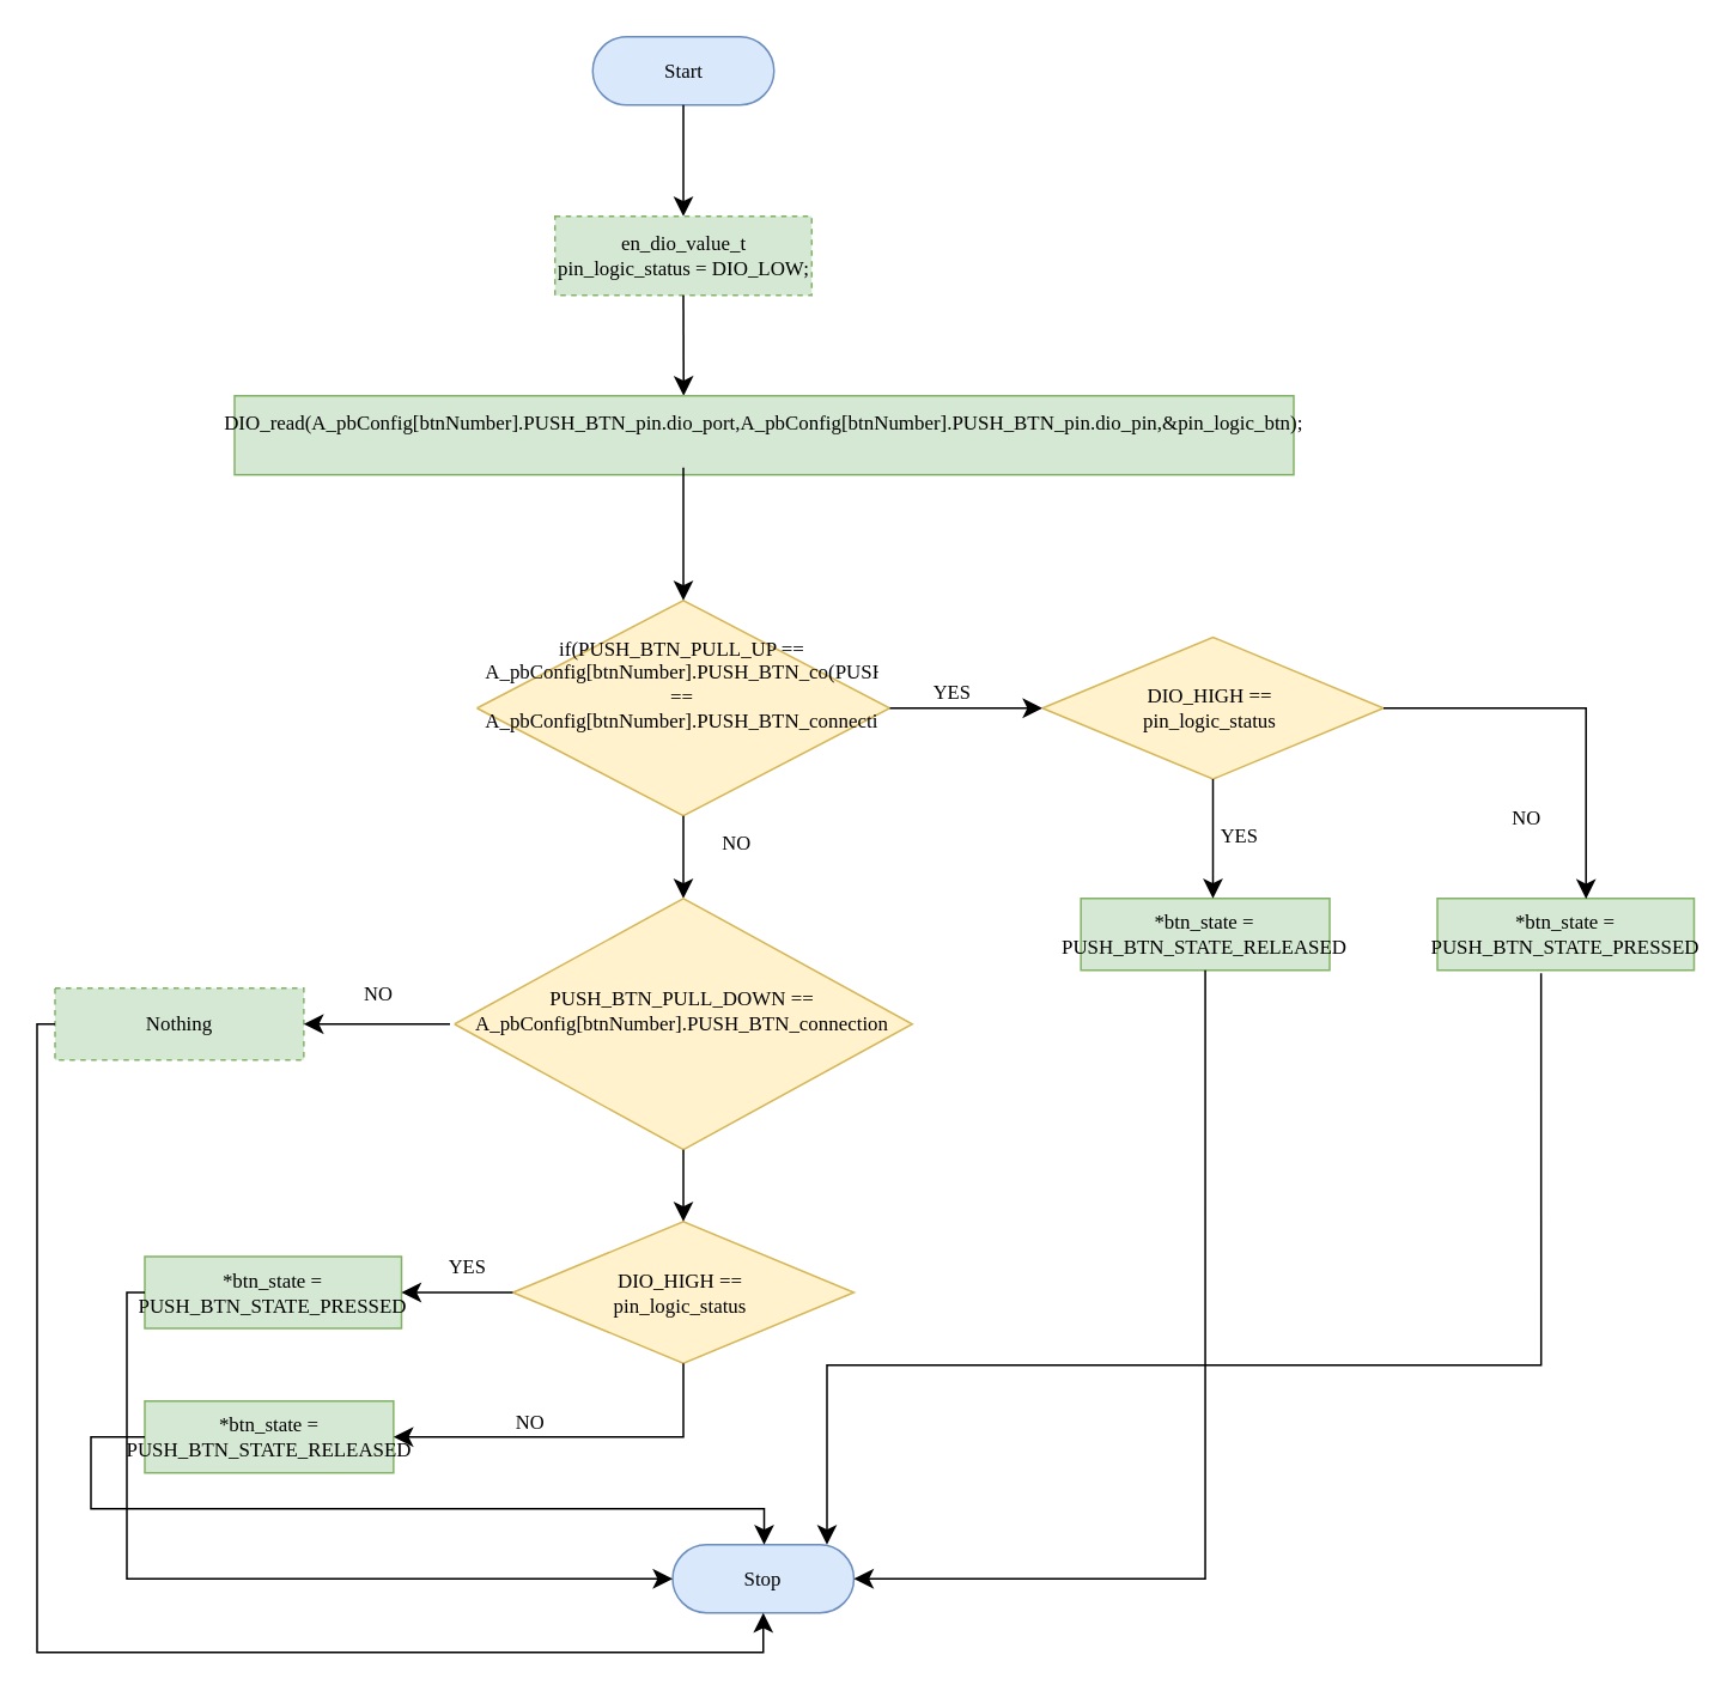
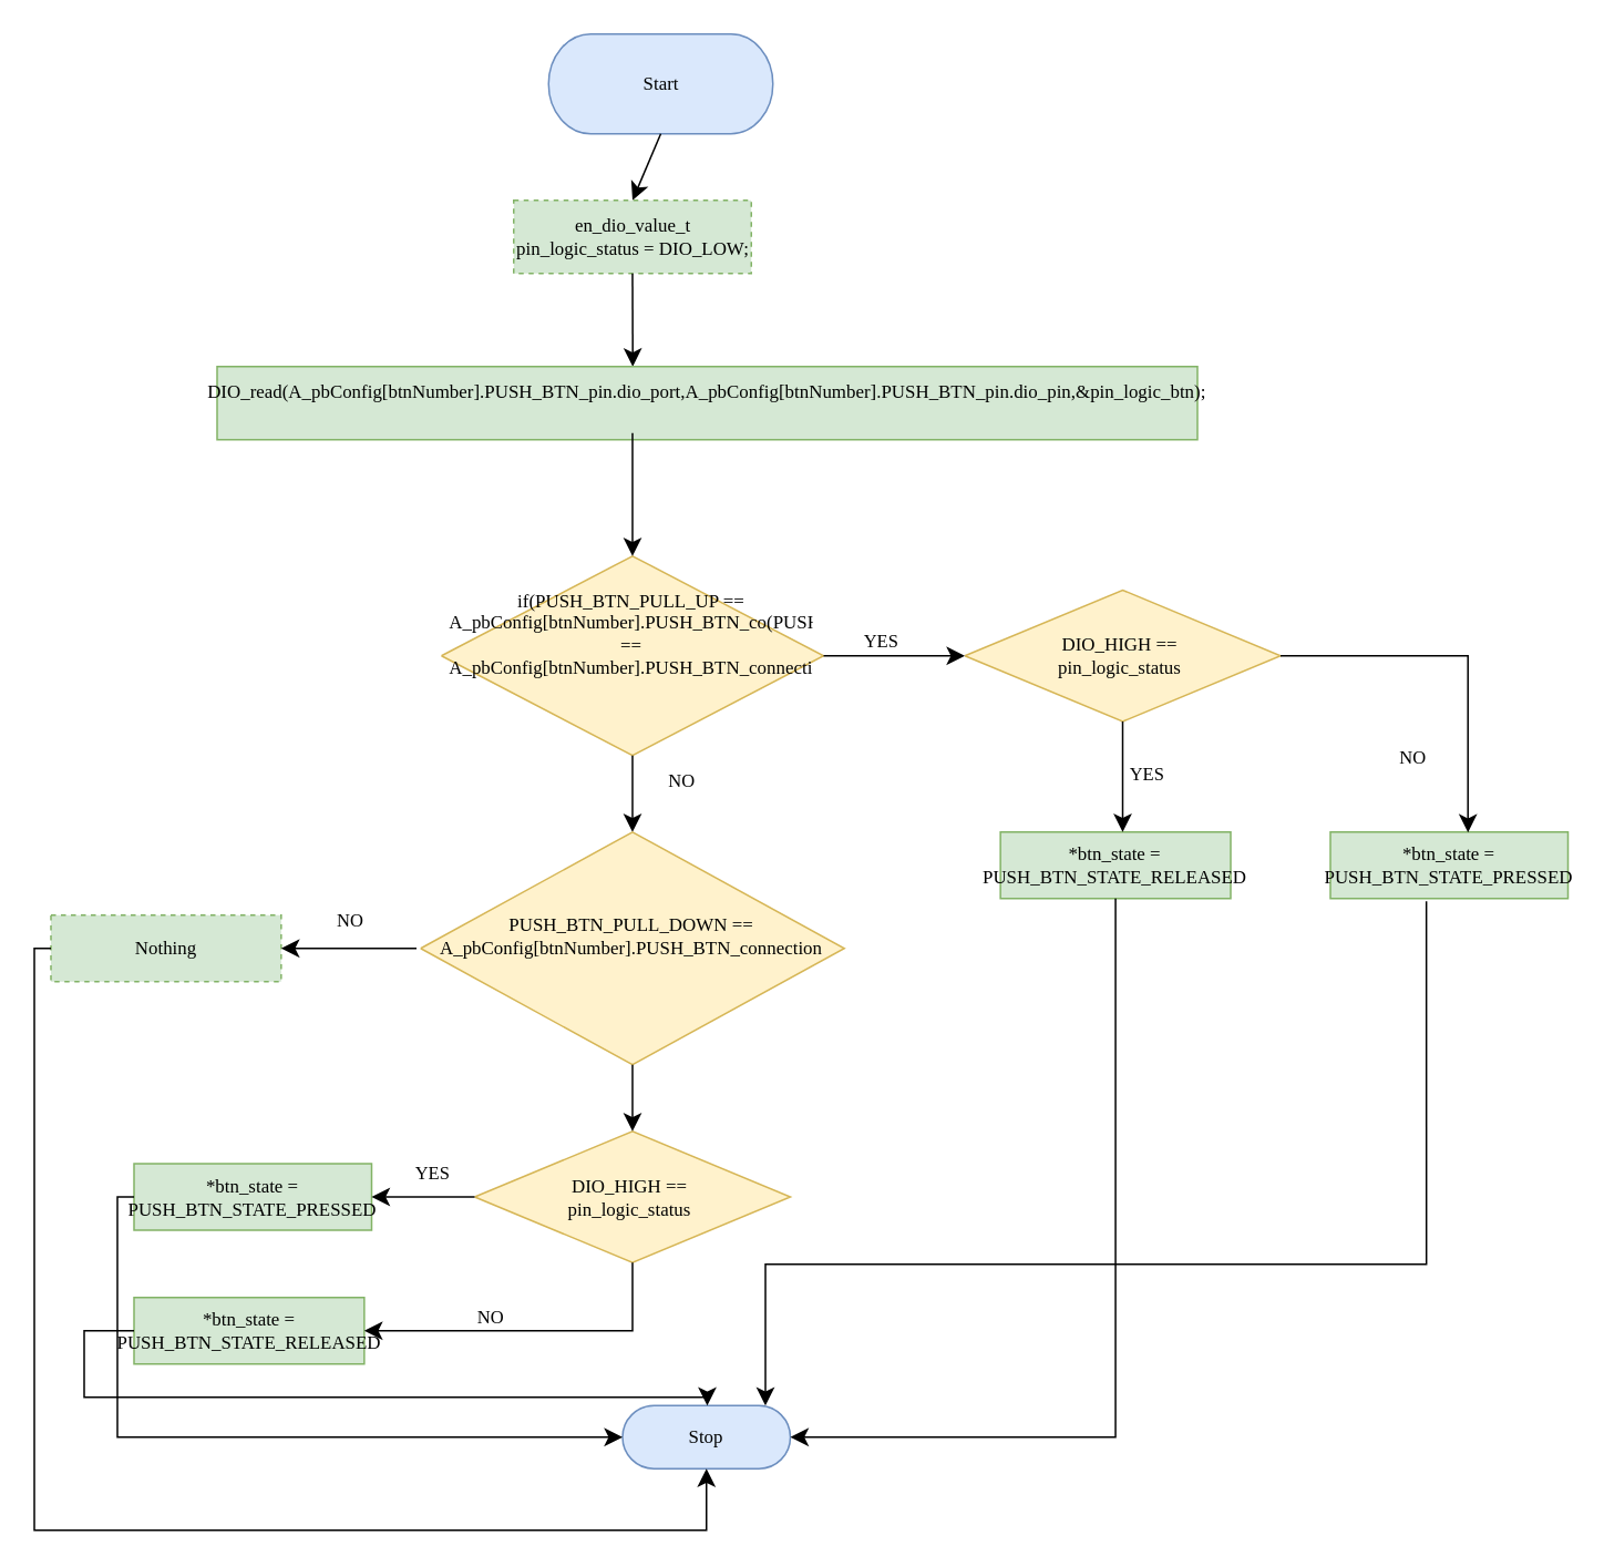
- <mxCell id="2" value="&lt;div style=&quot;font-size: 11.27px;&quot;&gt;&lt;span style=&quot;font-size: 11.27px;&quot;&gt;Start&lt;/span&gt;&lt;/div&gt;" style="verticalAlign=middle;align=center;overflow=width;vsdxID=30;fillColor=#dae8fc;shape=stencil(tVLREoIgEPwaHnEQxsl3s/9gEpSJwDko7e+DsEkze2l627vdu5uFRaxyHe8FosR5sCcxqMZ3iO0Rpcp0ApQPCLEasUpaEC3Yi2lS3fOojOhsr3HDmObyMtsVcYqS29Qh5FEfklwrM5OXeUa/yjkcAwfr7TDpiyTfXvjkMR+Vw2A998qaBac5tAKHU1hq3i4oNwjRr9ofvayt/+Rk+yX/4iWA159KpXWKxJx/z0Bopfyw+g4=);strokeColor=#6c8ebf;spacingTop=-1;spacingBottom=-1;spacingLeft=-1;spacingRight=-1;points=[[0.5,1,0],[0.5,0,0],[0,0.5,0],[1,0.5,0]];labelBackgroundColor=none;rounded=1;html=1;whiteSpace=wrap;fontFamily=Calibri;fontSize=11.27;" vertex="1" parent="1"><mxGeometry x="329.5" y="20" width="101" height="38" as="geometry" /></mxCell>
+ <mxCell id="2" value="&lt;div style=&quot;font-size: 11.27px;&quot;&gt;&lt;span style=&quot;font-size: 11.27px;&quot;&gt;Start&lt;/span&gt;&lt;/div&gt;" style="verticalAlign=middle;align=center;overflow=width;vsdxID=30;fillColor=#dae8fc;shape=stencil(tVLREoIgEPwaHnEQxsl3s/9gEpSJwDko7e+DsEkze2l627vdu5uFRaxyHe8FosR5sCcxqMZ3iO0Rpcp0ApQPCLEasUpaEC3Yi2lS3fOojOhsr3HDmObyMtsVcYqS29Qh5FEfklwrM5OXeUa/yjkcAwfr7TDpiyTfXvjkMR+Vw2A998qaBac5tAKHU1hq3i4oNwjRr9ofvayt/+Rk+yX/4iWA159KpXWKxJx/z0Bopfyw+g4=);strokeColor=#6c8ebf;spacingTop=-1;spacingBottom=-1;spacingLeft=-1;spacingRight=-1;points=[[0.5,1,0],[0.5,0,0],[0,0.5,0],[1,0.5,0]];labelBackgroundColor=none;rounded=1;html=1;whiteSpace=wrap;fontFamily=Calibri;fontSize=11.27;" vertex="1" parent="1"><mxGeometry x="329.5" y="20" width="135" height="60" as="geometry" /></mxCell>
- <mxCell id="36" value="&lt;div style=&quot;font-size: 11.27px;&quot;&gt;&lt;span style=&quot;font-size: 11.27px;&quot;&gt;Stop&lt;/span&gt;&lt;/div&gt;" style="verticalAlign=middle;align=center;overflow=width;vsdxID=30;fillColor=#dae8fc;shape=stencil(tVLREoIgEPwaHnEQxsl3s/9gEpSJwDko7e+DsEkze2l627vdu5uFRaxyHe8FosR5sCcxqMZ3iO0Rpcp0ApQPCLEasUpaEC3Yi2lS3fOojOhsr3HDmObyMtsVcYqS29Qh5FEfklwrM5OXeUa/yjkcAwfr7TDpiyTfXvjkMR+Vw2A998qaBac5tAKHU1hq3i4oNwjRr9ofvayt/+Rk+yX/4iWA159KpXWKxJx/z0Bopfyw+g4=);strokeColor=#6c8ebf;spacingTop=-1;spacingBottom=-1;spacingLeft=-1;spacingRight=-1;points=[[0.5,1,0],[0.5,0,0],[0,0.5,0],[1,0.5,0]];labelBackgroundColor=none;rounded=1;html=1;whiteSpace=wrap;fontFamily=Calibri;fontSize=11.27;" vertex="1" parent="1"><mxGeometry x="374" y="860" width="101" height="38" as="geometry" /></mxCell>
+ <mxCell id="36" value="&lt;div style=&quot;font-size: 11.27px;&quot;&gt;&lt;span style=&quot;font-size: 11.27px;&quot;&gt;Stop&lt;/span&gt;&lt;/div&gt;" style="verticalAlign=middle;align=center;overflow=width;vsdxID=30;fillColor=#dae8fc;shape=stencil(tVLREoIgEPwaHnEQxsl3s/9gEpSJwDko7e+DsEkze2l627vdu5uFRaxyHe8FosR5sCcxqMZ3iO0Rpcp0ApQPCLEasUpaEC3Yi2lS3fOojOhsr3HDmObyMtsVcYqS29Qh5FEfklwrM5OXeUa/yjkcAwfr7TDpiyTfXvjkMR+Vw2A998qaBac5tAKHU1hq3i4oNwjRr9ofvayt/+Rk+yX/4iWA159KpXWKxJx/z0Bopfyw+g4=);strokeColor=#6c8ebf;spacingTop=-1;spacingBottom=-1;spacingLeft=-1;spacingRight=-1;points=[[0.5,1,0],[0.5,0,0],[0,0.5,0],[1,0.5,0]];labelBackgroundColor=none;rounded=1;html=1;whiteSpace=wrap;fontFamily=Calibri;fontSize=11.27;" vertex="1" parent="1"><mxGeometry x="374" y="845" width="101" height="38" as="geometry" /></mxCell>
